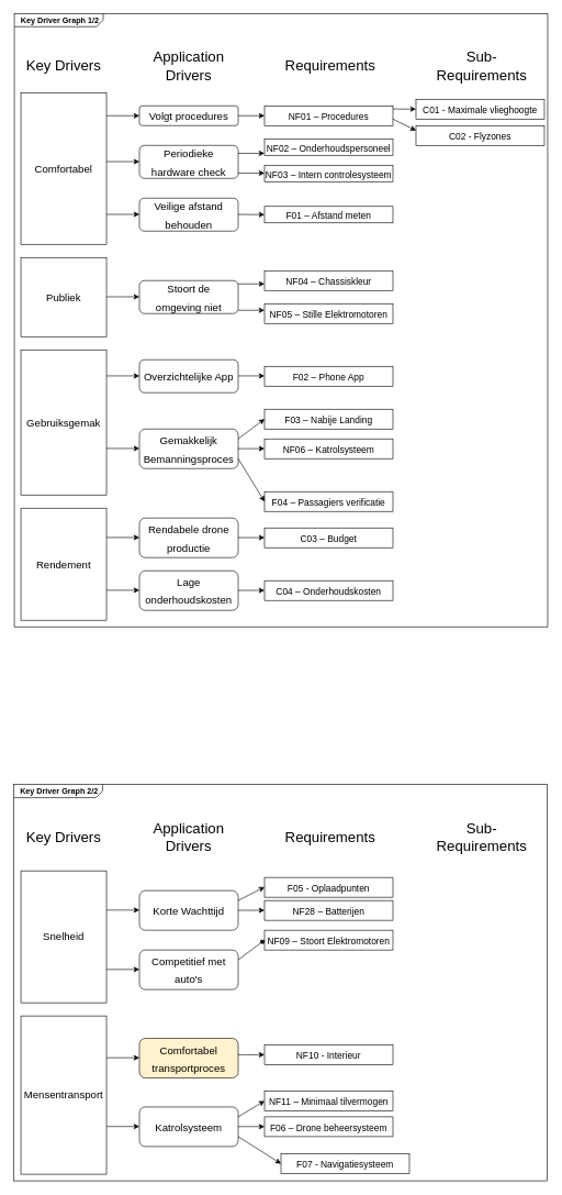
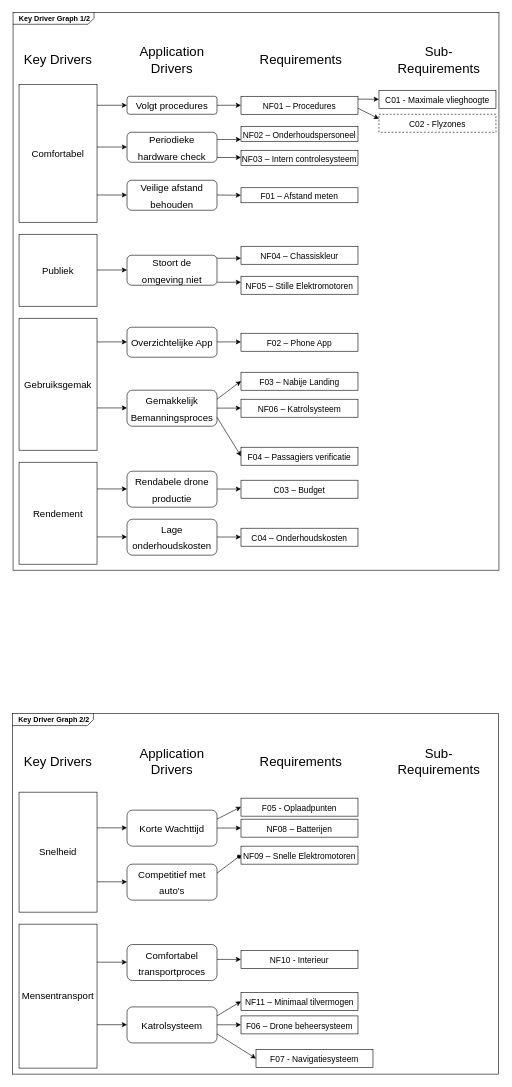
- <mxCell id="21" value="&lt;span style=&quot;line-height: 107%&quot;&gt;&lt;font style=&quot;font-size: 14px&quot;&gt;C02 - Flyzones&lt;/font&gt;&lt;/span&gt;" style="rounded=0;whiteSpace=wrap;html=1;fontSize=22;" parent="1" vertex="1"><mxGeometry x="631" y="190" width="195" height="30" as="geometry" /></mxCell>
+ <mxCell id="21" value="&lt;span style=&quot;line-height: 107%&quot;&gt;&lt;font style=&quot;font-size: 14px&quot;&gt;C02 - Flyzones&lt;/font&gt;&lt;/span&gt;" style="rounded=0;whiteSpace=wrap;html=1;fontSize=22;dashed=1;" parent="1" vertex="1"><mxGeometry x="631" y="190" width="195" height="30" as="geometry" /></mxCell>
- <mxCell id="52" value="&lt;span style=&quot;line-height: 107%&quot;&gt;&lt;font style=&quot;font-size: 14px&quot;&gt;NF28 – Batterijen&lt;/font&gt;&lt;/span&gt;" style="rounded=0;whiteSpace=wrap;html=1;fontSize=22;" parent="1" vertex="1"><mxGeometry x="401" y="1365" width="195" height="30" as="geometry" /></mxCell>
+ <mxCell id="52" value="&lt;span style=&quot;line-height: 107%&quot;&gt;&lt;font style=&quot;font-size: 14px&quot;&gt;NF08 – Batterijen&lt;/font&gt;&lt;/span&gt;" style="rounded=0;whiteSpace=wrap;html=1;fontSize=22;" parent="1" vertex="1"><mxGeometry x="401" y="1365" width="195" height="30" as="geometry" /></mxCell>
- <mxCell id="65" value="&lt;span style=&quot;font-size: 14px&quot;&gt;NF09 – Stoort Elektromotoren&lt;/span&gt;" style="rounded=0;whiteSpace=wrap;html=1;fontSize=22;" parent="1" vertex="1"><mxGeometry x="401" y="1410" width="195" height="30" as="geometry" /></mxCell>
+ <mxCell id="65" value="&lt;span style=&quot;font-size: 14px&quot;&gt;NF09 – Snelle Elektromotoren&lt;/span&gt;" style="rounded=0;whiteSpace=wrap;html=1;fontSize=22;" parent="1" vertex="1"><mxGeometry x="401" y="1410" width="195" height="30" as="geometry" /></mxCell>
- <mxCell id="71" value="&lt;font style=&quot;font-size: 16px&quot;&gt;Comfortabel transportproces&lt;br&gt;&lt;/font&gt;" style="rounded=1;whiteSpace=wrap;html=1;fontSize=22;fillColor=#fff2cc;" parent="1" vertex="1"><mxGeometry x="211" y="1574" width="150" height="60" as="geometry" /></mxCell>
+ <mxCell id="71" value="&lt;font style=&quot;font-size: 16px&quot;&gt;Comfortabel transportproces&lt;br&gt;&lt;/font&gt;" style="rounded=1;whiteSpace=wrap;html=1;fontSize=22;" parent="1" vertex="1"><mxGeometry x="211" y="1574" width="150" height="60" as="geometry" /></mxCell>
